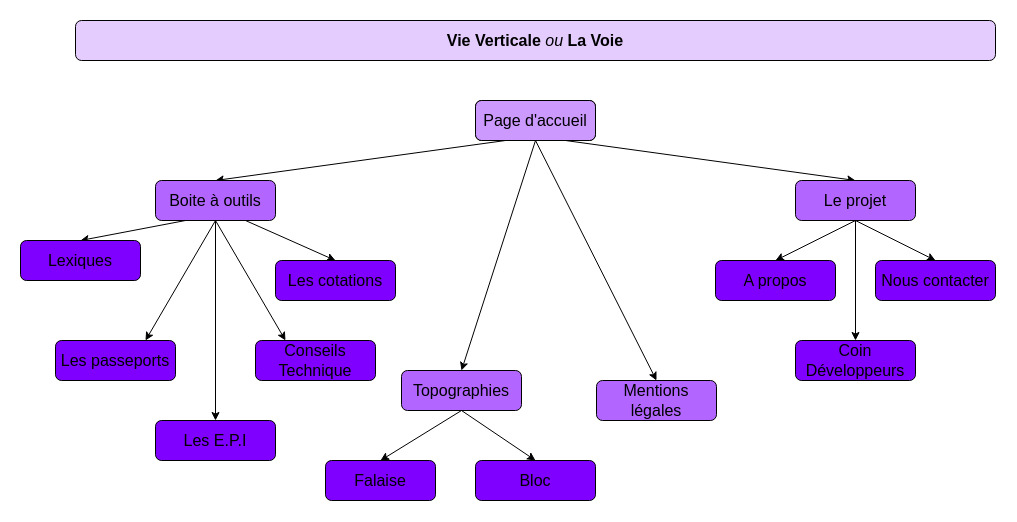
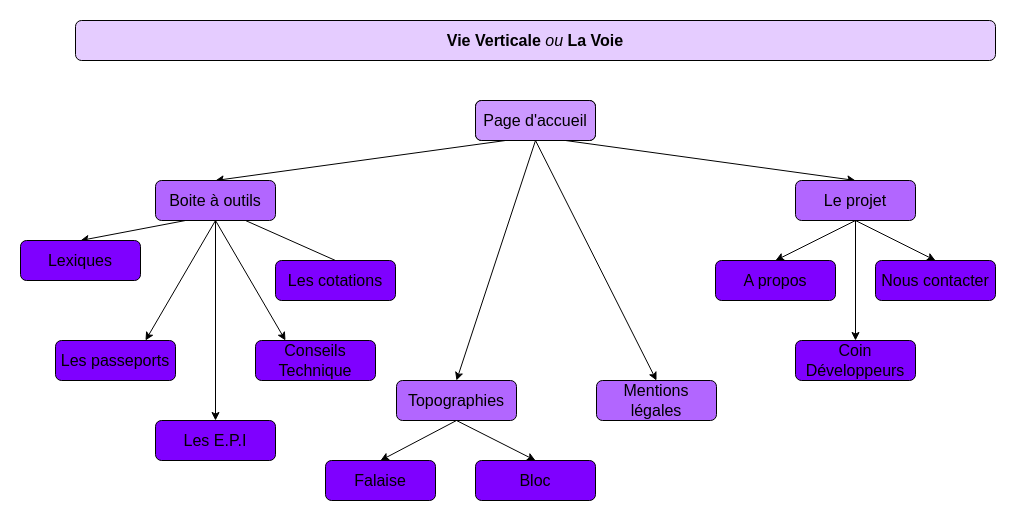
- <mxCell id="9" style="edgeStyle=none;rounded=1;orthogonalLoop=1;jettySize=auto;html=1;exitX=0.75;exitY=1;exitDx=0;exitDy=0;entryX=0.5;entryY=0;entryDx=0;entryDy=0;fontSize=16;fontColor=#000000;labelBackgroundColor=none;" edge="1" parent="1" source="25" target="22"><mxGeometry relative="1" as="geometry"><mxPoint x="295" y="260" as="targetPoint" /></mxGeometry></mxCell>
+ <mxCell id="9" style="edgeStyle=none;rounded=1;orthogonalLoop=1;jettySize=auto;html=1;exitX=0.75;exitY=1;exitDx=0;exitDy=0;entryX=0.5;entryY=0;entryDx=0;entryDy=0;fontSize=16;fontColor=#000000;labelBackgroundColor=none;endArrow=none;" edge="1" parent="1" source="25" target="22"><mxGeometry relative="1" as="geometry"><mxPoint x="295" y="260" as="targetPoint" /></mxGeometry></mxCell>
- <mxCell id="32" value="&lt;font style=&quot;font-size: 16px;&quot;&gt;Topographies&lt;/font&gt;" style="text;html=1;strokeColor=default;fillColor=#B266FF;align=center;verticalAlign=middle;whiteSpace=wrap;rounded=1;fontColor=#000000;labelBackgroundColor=none;fillStyle=solid;" vertex="1" parent="1"><mxGeometry x="401" y="370" width="120" height="40" as="geometry" /></mxCell>
+ <mxCell id="32" value="&lt;font style=&quot;font-size: 16px;&quot;&gt;Topographies&lt;/font&gt;" style="text;html=1;strokeColor=default;fillColor=#B266FF;align=center;verticalAlign=middle;whiteSpace=wrap;rounded=1;fontColor=#000000;labelBackgroundColor=none;fillStyle=solid;" vertex="1" parent="1"><mxGeometry x="396" y="380" width="120" height="40" as="geometry" /></mxCell>
